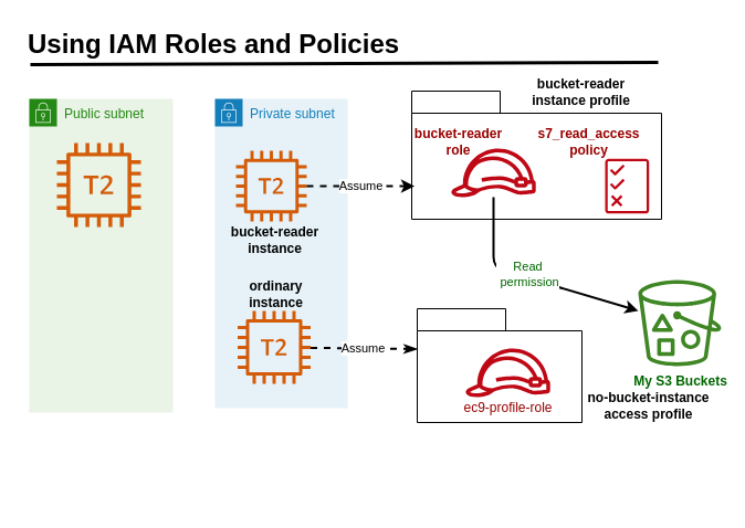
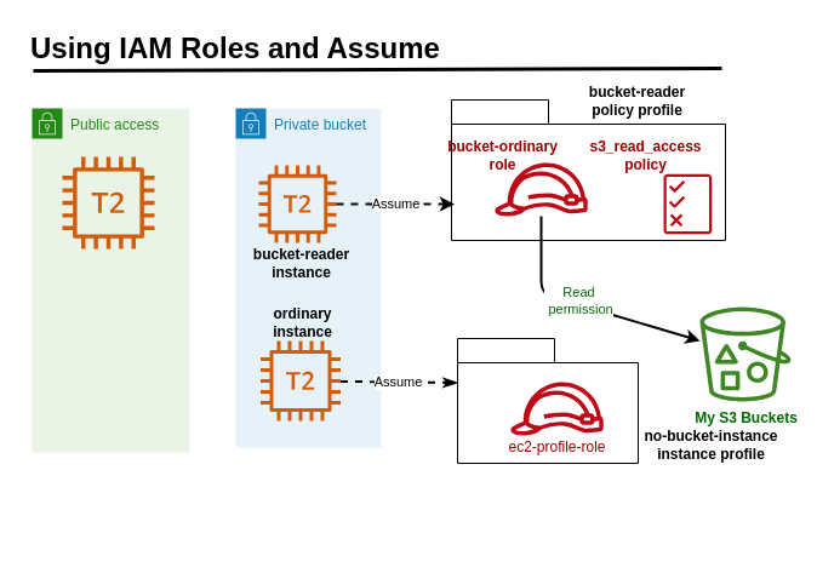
- <mxCell id="28" value="&lt;h1&gt;Using IAM Roles and Policies&lt;/h1&gt;" style="text;html=1;strokeColor=none;fillColor=none;spacing=5;spacingTop=-20;whiteSpace=wrap;overflow=hidden;rounded=0;fillStyle=solid;strokeWidth=8;fontColor=#000000;" vertex="1" parent="1"><mxGeometry x="20" y="20" width="578" height="42" as="geometry" /></mxCell>
+ <mxCell id="28" value="&lt;h1&gt;Using IAM Roles and Assume&lt;/h1&gt;" style="text;html=1;strokeColor=none;fillColor=none;spacing=5;spacingTop=-20;whiteSpace=wrap;overflow=hidden;rounded=0;fillStyle=solid;strokeWidth=8;fontColor=#000000;" vertex="1" parent="1"><mxGeometry x="20" y="20" width="578" height="42" as="geometry" /></mxCell>
- <mxCell id="24" value="&lt;font&gt;&lt;b&gt;bucket-reader&lt;br&gt;instance profile&lt;br&gt;&lt;/b&gt;&lt;/font&gt;" style="text;html=1;align=center;verticalAlign=middle;resizable=0;points=[];autosize=1;strokeColor=none;fillColor=none;fontColor=#000000;" vertex="1" parent="1"><mxGeometry x="471" y="62" width="107" height="41" as="geometry" /></mxCell>
+ <mxCell id="24" value="&lt;font&gt;&lt;b&gt;bucket-reader&lt;br&gt;policy profile&lt;br&gt;&lt;/b&gt;&lt;/font&gt;" style="text;html=1;align=center;verticalAlign=middle;resizable=0;points=[];autosize=1;strokeColor=none;fillColor=none;fontColor=#000000;" vertex="1" parent="1"><mxGeometry x="471" y="62" width="107" height="41" as="geometry" /></mxCell>
- <mxCell id="17" value="Public subnet" style="points=[[0,0],[0.25,0],[0.5,0],[0.75,0],[1,0],[1,0.25],[1,0.5],[1,0.75],[1,1],[0.75,1],[0.5,1],[0.25,1],[0,1],[0,0.75],[0,0.5],[0,0.25]];outlineConnect=0;gradientColor=none;html=1;whiteSpace=wrap;fontSize=12;fontStyle=0;container=1;pointerEvents=0;collapsible=0;recursiveResize=0;shape=mxgraph.aws4.group;grIcon=mxgraph.aws4.group_security_group;grStroke=0;strokeColor=#248814;fillColor=#E9F3E6;verticalAlign=top;align=left;spacingLeft=30;fontColor=#248814;dashed=0;fillStyle=solid;strokeWidth=8;" vertex="1" parent="1"><mxGeometry x="26" y="89" width="130" height="284" as="geometry" /></mxCell>
+ <mxCell id="17" value="Public access" style="points=[[0,0],[0.25,0],[0.5,0],[0.75,0],[1,0],[1,0.25],[1,0.5],[1,0.75],[1,1],[0.75,1],[0.5,1],[0.25,1],[0,1],[0,0.75],[0,0.5],[0,0.25]];outlineConnect=0;gradientColor=none;html=1;whiteSpace=wrap;fontSize=12;fontStyle=0;container=1;pointerEvents=0;collapsible=0;recursiveResize=0;shape=mxgraph.aws4.group;grIcon=mxgraph.aws4.group_security_group;grStroke=0;strokeColor=#248814;fillColor=#E9F3E6;verticalAlign=top;align=left;spacingLeft=30;fontColor=#248814;dashed=0;fillStyle=solid;strokeWidth=8;" vertex="1" parent="1"><mxGeometry x="26" y="89" width="130" height="284" as="geometry" /></mxCell>
- <mxCell id="4" value="Private subnet" style="points=[[0,0],[0.25,0],[0.5,0],[0.75,0],[1,0],[1,0.25],[1,0.5],[1,0.75],[1,1],[0.75,1],[0.5,1],[0.25,1],[0,1],[0,0.75],[0,0.5],[0,0.25]];outlineConnect=0;gradientColor=none;html=1;whiteSpace=wrap;fontSize=12;fontStyle=0;container=1;pointerEvents=0;collapsible=0;recursiveResize=0;shape=mxgraph.aws4.group;grIcon=mxgraph.aws4.group_security_group;grStroke=0;strokeColor=#147EBA;fillColor=#E6F2F8;verticalAlign=top;align=left;spacingLeft=30;fontColor=#147EBA;dashed=0;" vertex="1" parent="1"><mxGeometry x="194" y="89" width="120" height="280" as="geometry" /></mxCell>
+ <mxCell id="4" value="Private bucket" style="points=[[0,0],[0.25,0],[0.5,0],[0.75,0],[1,0],[1,0.25],[1,0.5],[1,0.75],[1,1],[0.75,1],[0.5,1],[0.25,1],[0,1],[0,0.75],[0,0.5],[0,0.25]];outlineConnect=0;gradientColor=none;html=1;whiteSpace=wrap;fontSize=12;fontStyle=0;container=1;pointerEvents=0;collapsible=0;recursiveResize=0;shape=mxgraph.aws4.group;grIcon=mxgraph.aws4.group_security_group;grStroke=0;strokeColor=#147EBA;fillColor=#E6F2F8;verticalAlign=top;align=left;spacingLeft=30;fontColor=#147EBA;dashed=0;" vertex="1" parent="1"><mxGeometry x="194" y="89" width="120" height="280" as="geometry" /></mxCell>
- <mxCell id="21" value="&lt;font color=&quot;#990000&quot;&gt;&lt;b&gt;bucket-reader&lt;br&gt;role&lt;br&gt;&lt;/b&gt;&lt;/font&gt;" style="text;html=1;align=center;verticalAlign=middle;resizable=0;points=[];autosize=1;strokeColor=none;fillColor=none;" vertex="1" parent="1"><mxGeometry x="365" y="107" width="97" height="41" as="geometry" /></mxCell>
+ <mxCell id="21" value="&lt;font color=&quot;#990000&quot;&gt;&lt;b&gt;bucket-ordinary&lt;br&gt;role&lt;br&gt;&lt;/b&gt;&lt;/font&gt;" style="text;html=1;align=center;verticalAlign=middle;resizable=0;points=[];autosize=1;strokeColor=none;fillColor=none;" vertex="1" parent="1"><mxGeometry x="365" y="107" width="97" height="41" as="geometry" /></mxCell>
- <mxCell id="23" value="&lt;font color=&quot;#990000&quot;&gt;&lt;b&gt;s7_read_access&lt;br&gt;policy&lt;br&gt;&lt;/b&gt;&lt;/font&gt;" style="text;html=1;align=center;verticalAlign=middle;resizable=0;points=[];autosize=1;strokeColor=none;fillColor=none;" vertex="1" parent="1"><mxGeometry x="476.74" y="107" width="110" height="41" as="geometry" /></mxCell>
+ <mxCell id="23" value="&lt;font color=&quot;#990000&quot;&gt;&lt;b&gt;s3_read_access&lt;br&gt;policy&lt;br&gt;&lt;/b&gt;&lt;/font&gt;" style="text;html=1;align=center;verticalAlign=middle;resizable=0;points=[];autosize=1;strokeColor=none;fillColor=none;" vertex="1" parent="1"><mxGeometry x="476.74" y="107" width="110" height="41" as="geometry" /></mxCell>
- <mxCell id="26" value="no-bucket-instance&lt;br&gt;access profile" style="text;html=1;align=center;verticalAlign=middle;resizable=0;points=[];autosize=1;strokeColor=none;fillColor=none;fontColor=#000000;fontStyle=1" vertex="1" parent="1"><mxGeometry x="522" y="346" width="128" height="41" as="geometry" /></mxCell>
+ <mxCell id="26" value="no-bucket-instance&lt;br&gt;instance profile" style="text;html=1;align=center;verticalAlign=middle;resizable=0;points=[];autosize=1;strokeColor=none;fillColor=none;fontColor=#000000;fontStyle=1" vertex="1" parent="1"><mxGeometry x="522" y="346" width="128" height="41" as="geometry" /></mxCell>
- <mxCell id="27" value="ec9-profile-role" style="text;html=1;align=center;verticalAlign=middle;resizable=0;points=[];autosize=1;strokeColor=none;fillColor=none;fontColor=#990000;" vertex="1" parent="1"><mxGeometry x="410" y="356" width="98" height="26" as="geometry" /></mxCell>
+ <mxCell id="27" value="ec2-profile-role" style="text;html=1;align=center;verticalAlign=middle;resizable=0;points=[];autosize=1;strokeColor=none;fillColor=none;fontColor=#990000;" vertex="1" parent="1"><mxGeometry x="410" y="356" width="98" height="26" as="geometry" /></mxCell>
